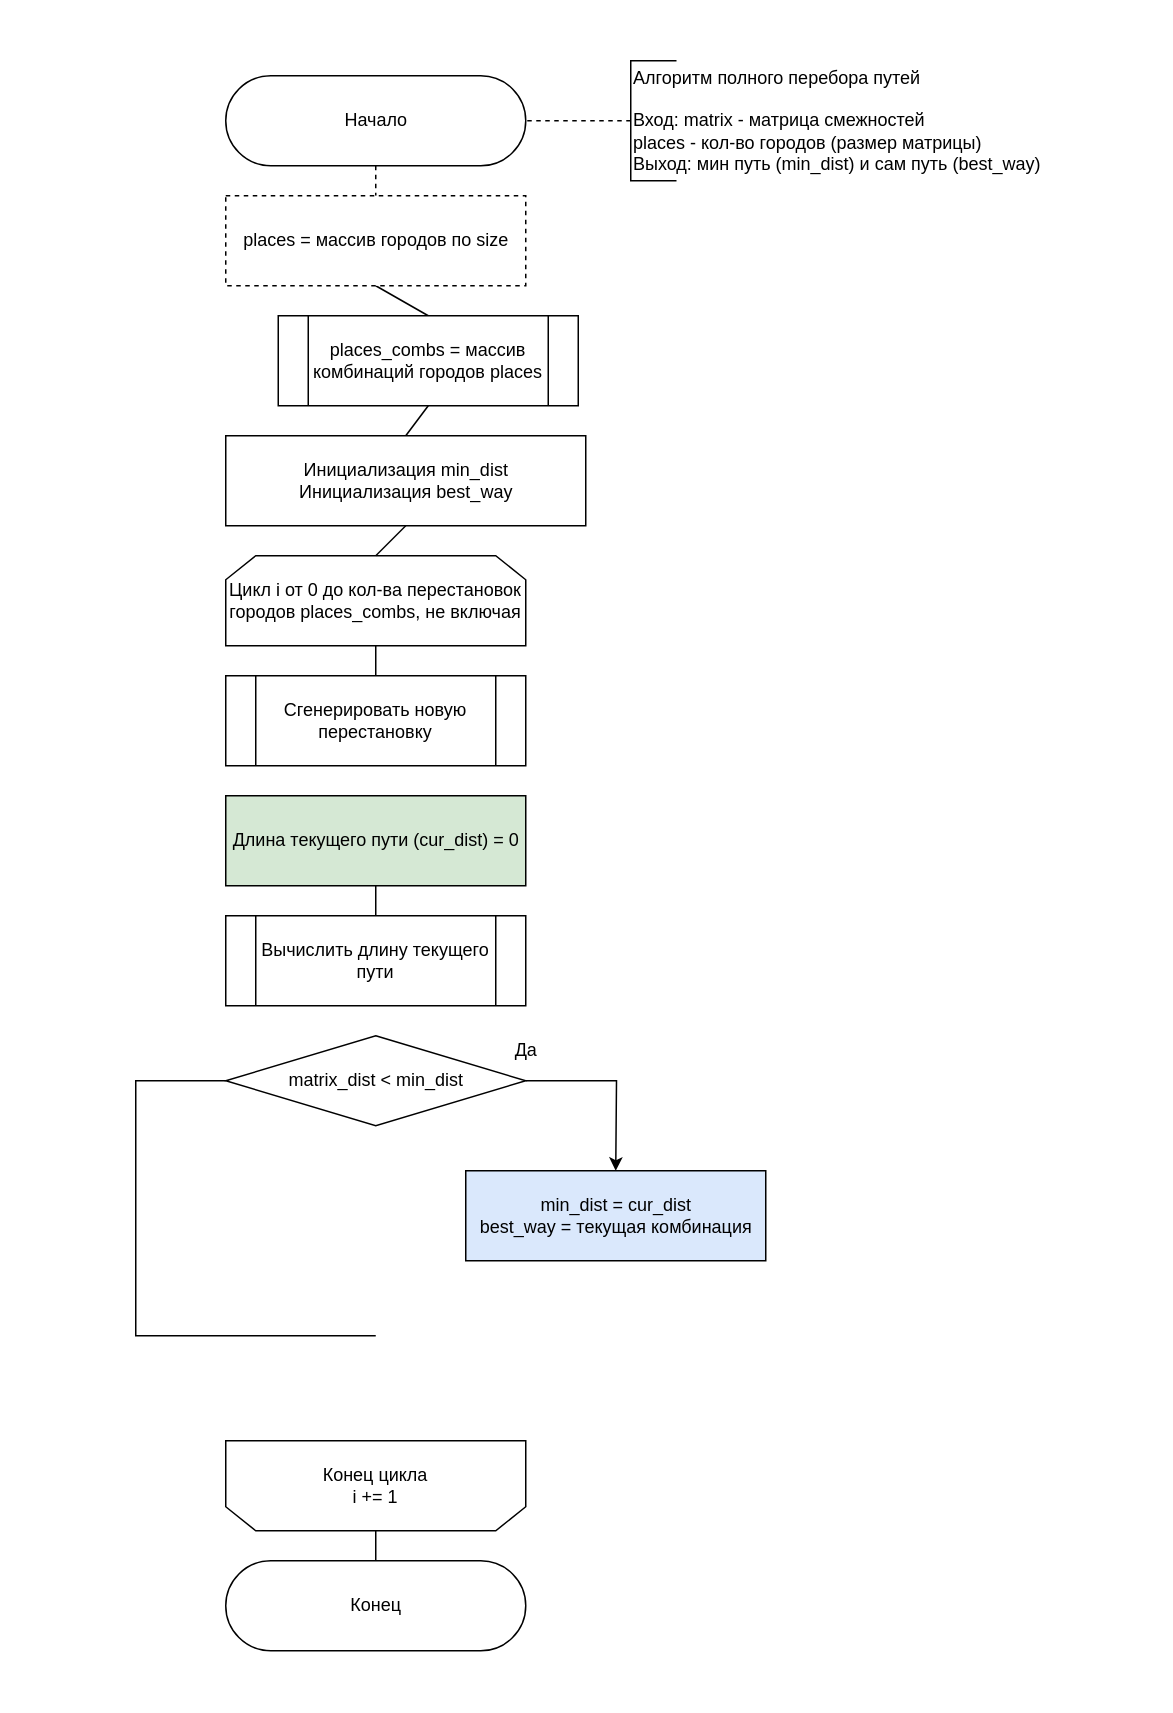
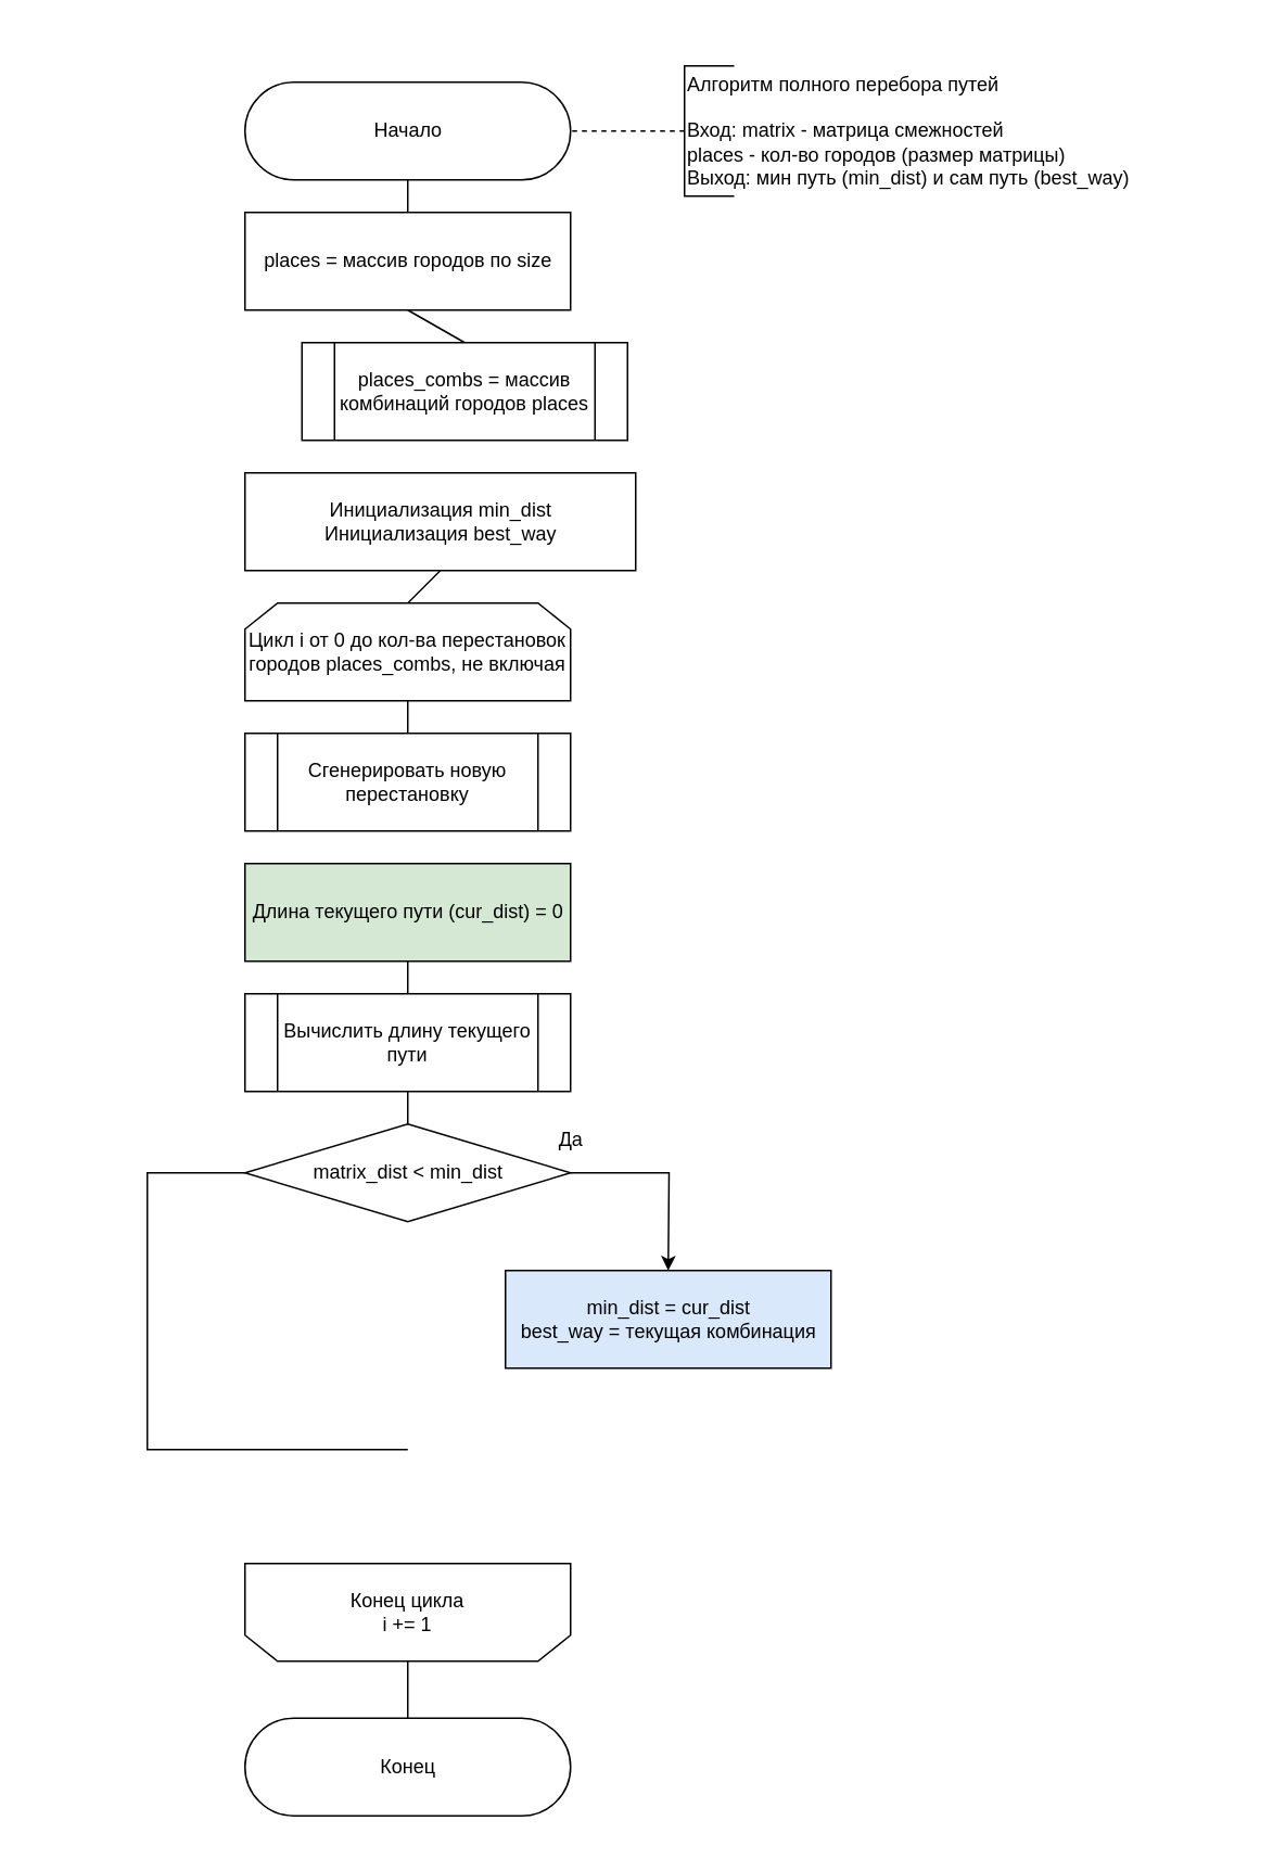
- <mxCell id="2" style="edgeStyle=none;html=1;exitX=0.5;exitY=0.5;exitDx=0;exitDy=30;exitPerimeter=0;entryX=0.5;entryY=0;entryDx=0;entryDy=0;endArrow=none;endFill=0;dashed=1;" parent="1" source="3" target="11" edge="1"><mxGeometry relative="1" as="geometry" /></mxCell>
+ <mxCell id="2" style="edgeStyle=none;html=1;exitX=0.5;exitY=0.5;exitDx=0;exitDy=30;exitPerimeter=0;entryX=0.5;entryY=0;entryDx=0;entryDy=0;endArrow=none;endFill=0;" parent="1" source="3" target="11" edge="1"><mxGeometry relative="1" as="geometry" /></mxCell>
- <mxCell id="11" value="places = массив городов по size" style="html=1;dashed=1;whitespace=wrap;" parent="1" vertex="1"><mxGeometry x="150" y="130" width="200" height="60" as="geometry" /></mxCell>
+ <mxCell id="11" value="places = массив городов по size" style="html=1;dashed=0;whitespace=wrap;" parent="1" vertex="1"><mxGeometry x="150" y="130" width="200" height="60" as="geometry" /></mxCell>
- <mxCell id="15" style="edgeStyle=none;html=1;exitX=0.5;exitY=1;exitDx=0;exitDy=0;entryX=0.5;entryY=0;entryDx=0;entryDy=0;endArrow=none;endFill=0;" parent="1" source="16" target="18" edge="1"><mxGeometry relative="1" as="geometry" /></mxCell>
+ <mxCell id="8" style="edgeStyle=orthogonalEdgeStyle;html=1;exitX=0.5;exitY=1;exitDx=0;exitDy=0;entryX=0.5;entryY=0;entryDx=0;entryDy=0;endArrow=none;endFill=0;rounded=0;" parent="1" source="9" target="23" edge="1"><mxGeometry relative="1" as="geometry" /></mxCell>
- <mxCell id="14" value="Конец" style="html=1;dashed=0;whitespace=wrap;shape=mxgraph.dfd.start" parent="1" vertex="1"><mxGeometry x="150" y="1040" width="200" height="60" as="geometry" /></mxCell>
+ <mxCell id="14" value="Конец" style="html=1;dashed=0;whitespace=wrap;shape=mxgraph.dfd.start" parent="1" vertex="1"><mxGeometry x="150" y="1055" width="200" height="60" as="geometry" /></mxCell>
